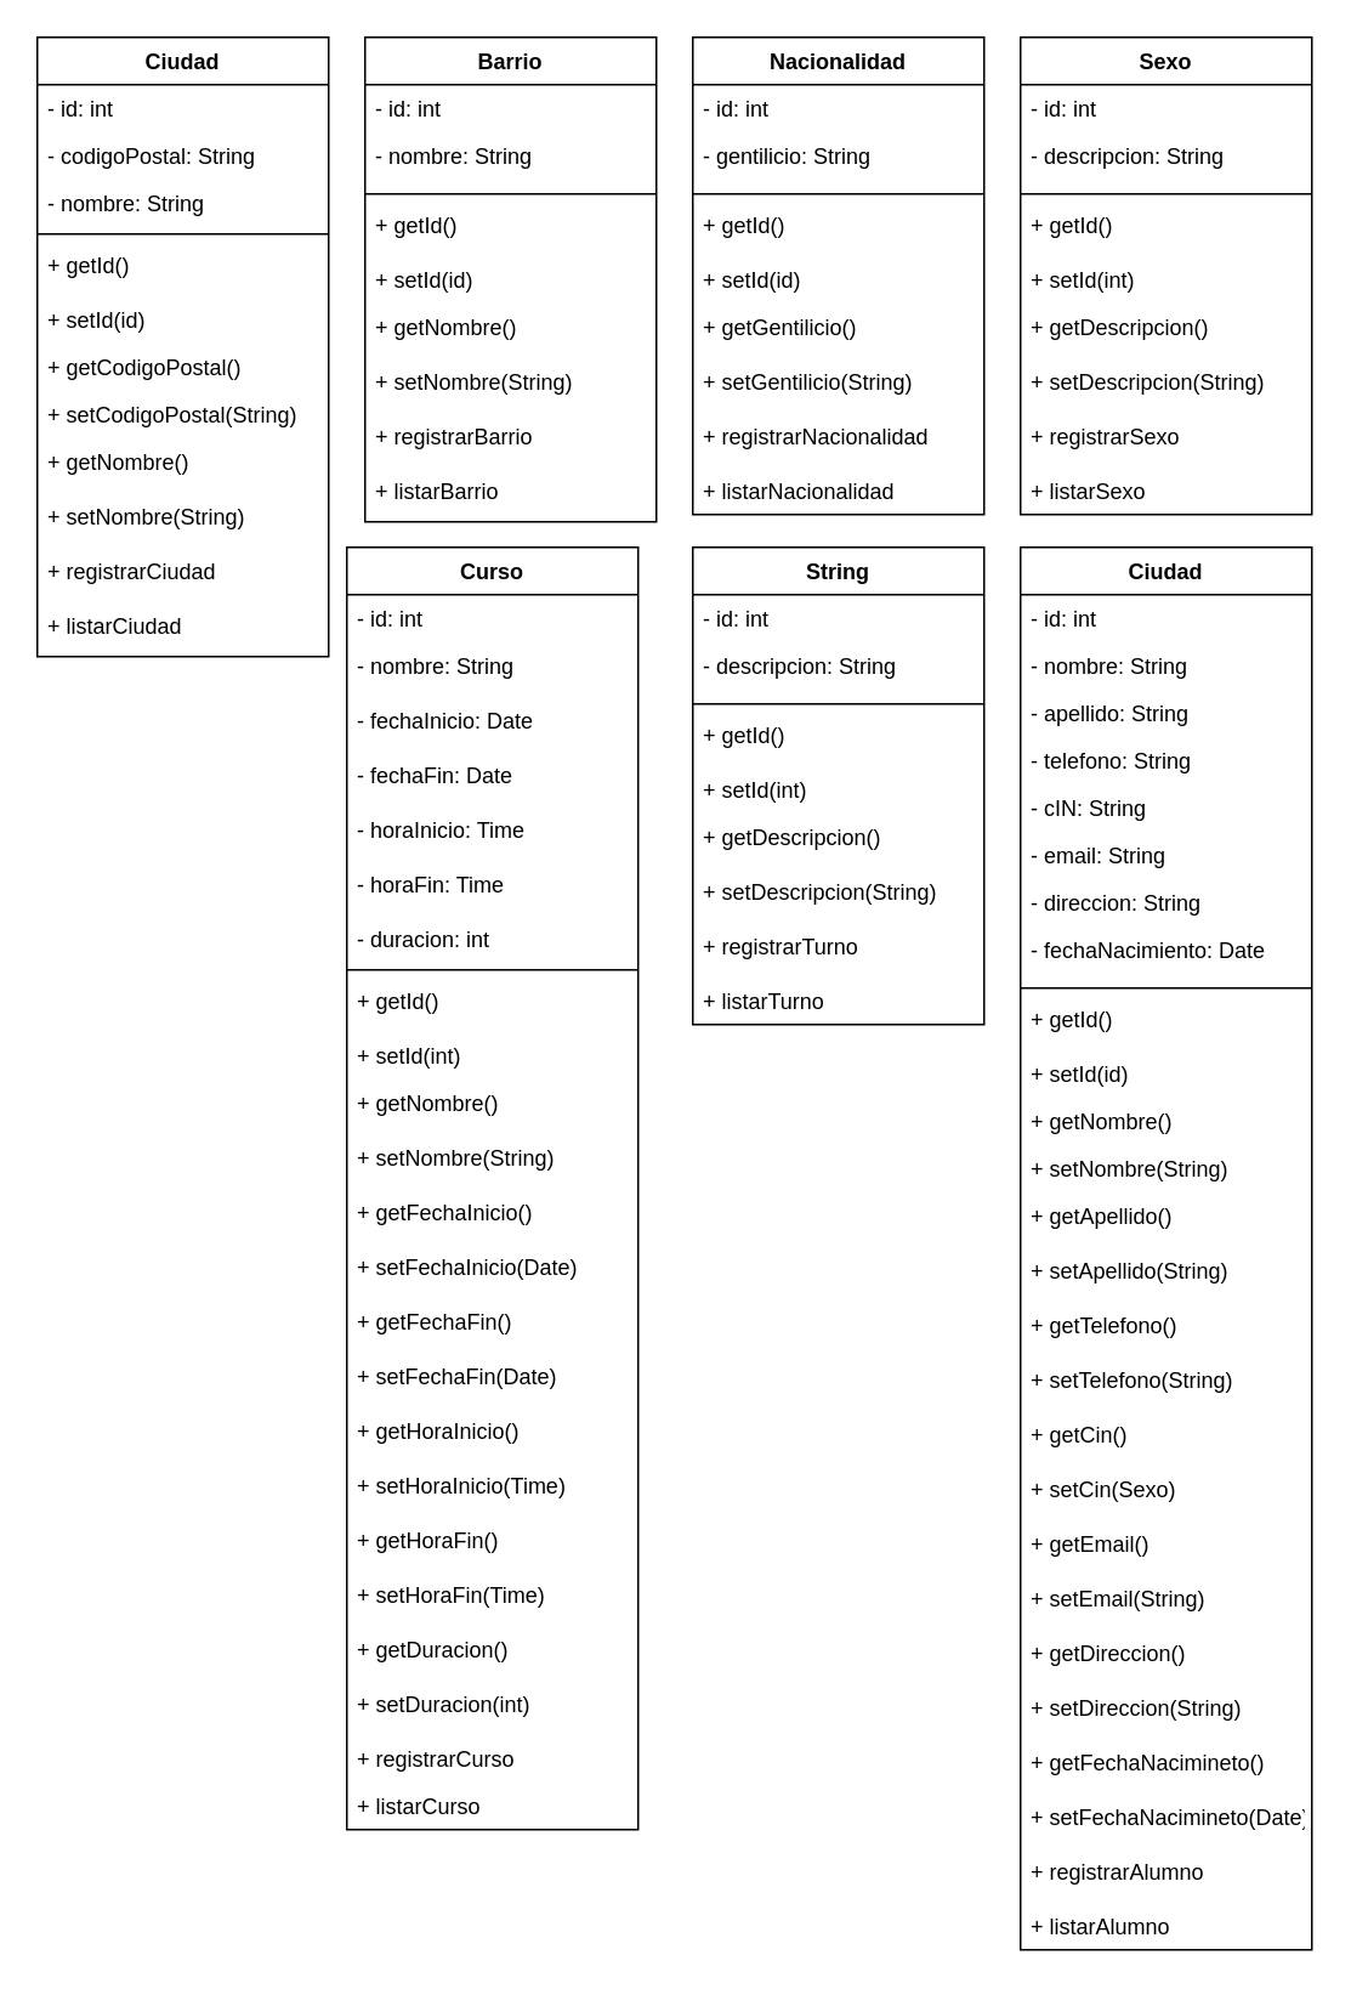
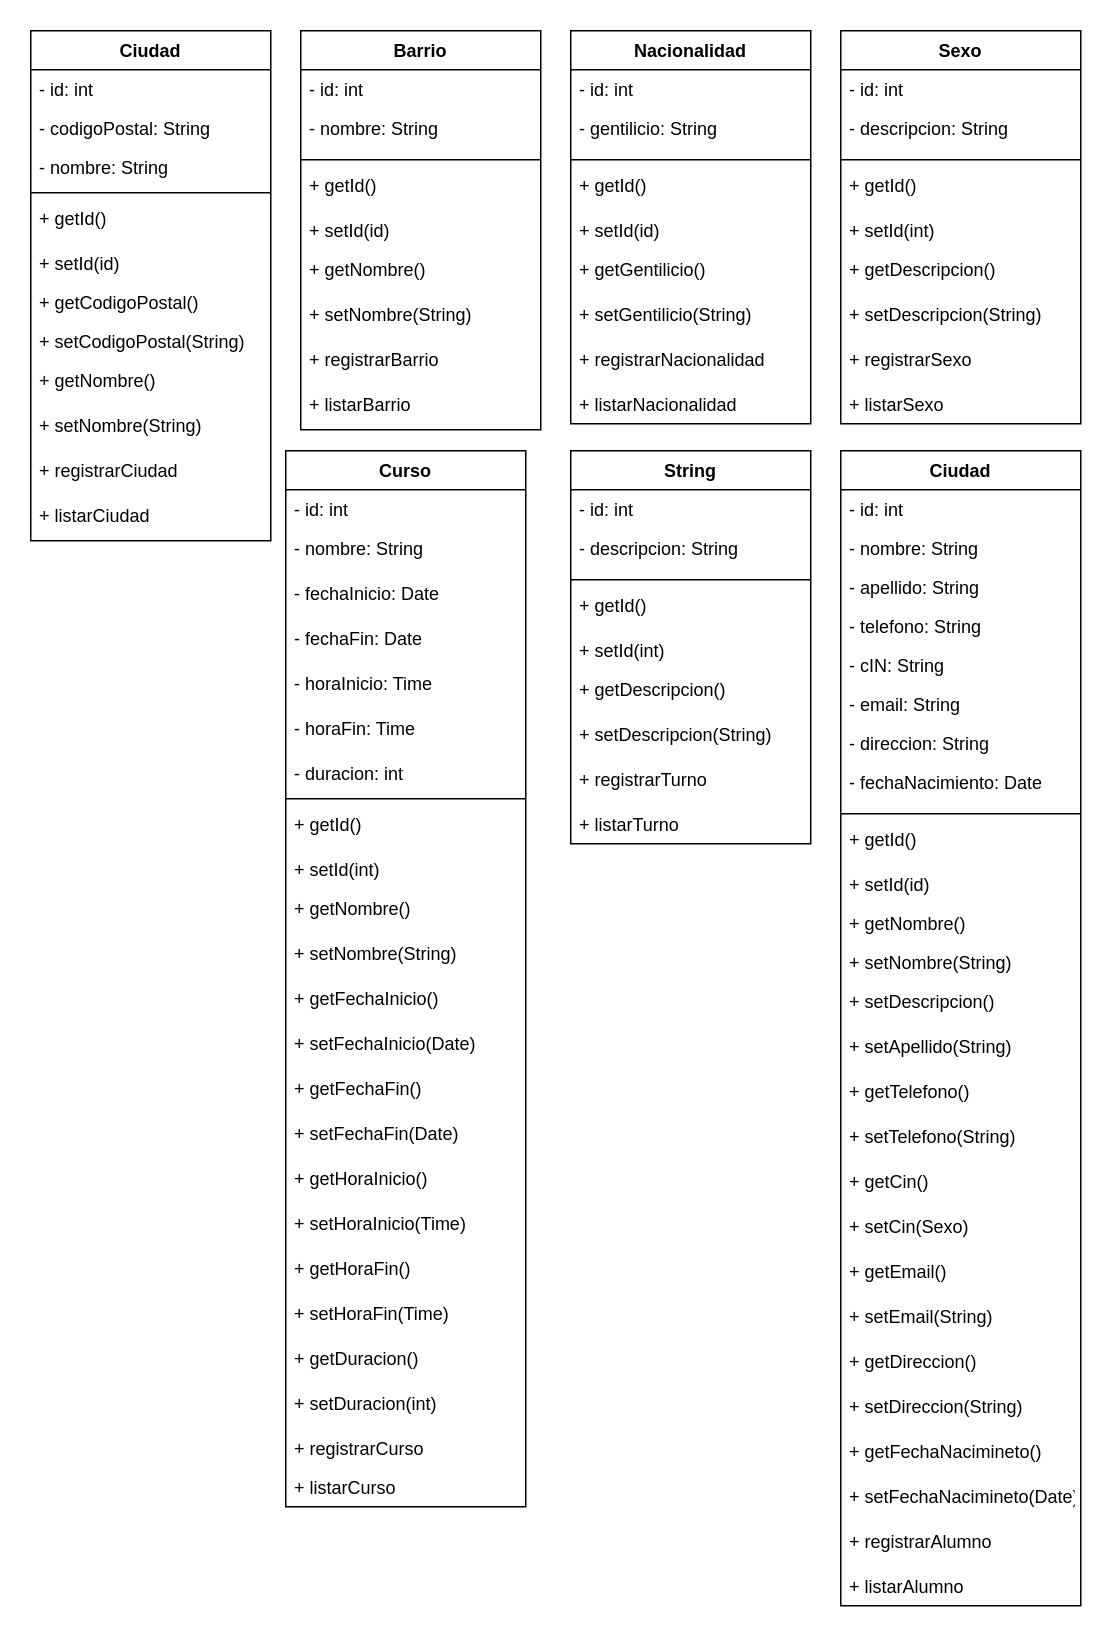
- <mxCell id="94" value="+ getApellido()" style="text;strokeColor=none;fillColor=none;align=left;verticalAlign=top;spacingLeft=4;spacingRight=4;overflow=hidden;rotatable=0;points=[[0,0.5],[1,0.5]];portConstraint=eastwest;" vertex="1" parent="80"><mxGeometry y="354" width="160" height="30" as="geometry" /></mxCell>
+ <mxCell id="94" value="+ setDescripcion()" style="text;strokeColor=none;fillColor=none;align=left;verticalAlign=top;spacingLeft=4;spacingRight=4;overflow=hidden;rotatable=0;points=[[0,0.5],[1,0.5]];portConstraint=eastwest;" vertex="1" parent="80"><mxGeometry y="354" width="160" height="30" as="geometry" /></mxCell>
